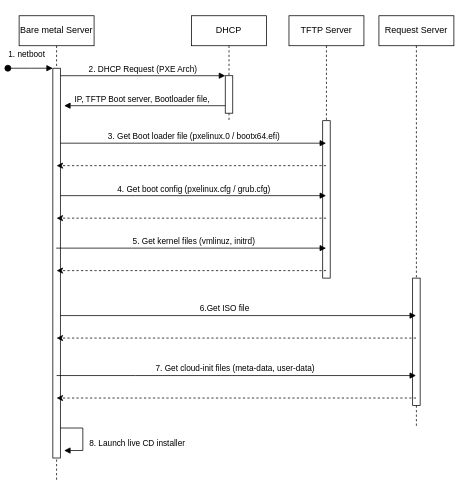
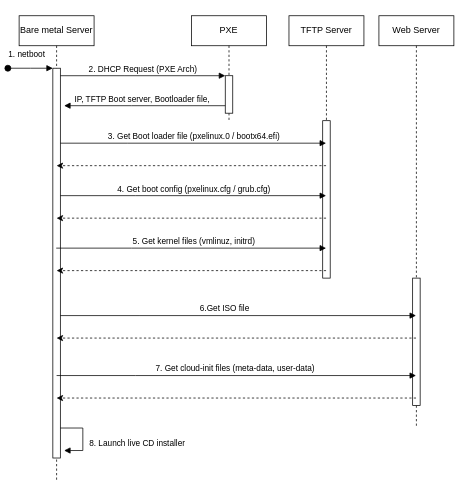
- <mxCell id="5" value="DHCP" style="shape=umlLifeline;perimeter=lifelinePerimeter;whiteSpace=wrap;html=1;container=0;dropTarget=0;collapsible=0;recursiveResize=0;outlineConnect=0;portConstraint=eastwest;newEdgeStyle={&quot;edgeStyle&quot;:&quot;elbowEdgeStyle&quot;,&quot;elbow&quot;:&quot;vertical&quot;,&quot;curved&quot;:0,&quot;rounded&quot;:0};" parent="1" vertex="1"><mxGeometry x="250" y="20" width="100" height="140" as="geometry" /></mxCell>
+ <mxCell id="5" value="PXE" style="shape=umlLifeline;perimeter=lifelinePerimeter;whiteSpace=wrap;html=1;container=0;dropTarget=0;collapsible=0;recursiveResize=0;outlineConnect=0;portConstraint=eastwest;newEdgeStyle={&quot;edgeStyle&quot;:&quot;elbowEdgeStyle&quot;,&quot;elbow&quot;:&quot;vertical&quot;,&quot;curved&quot;:0,&quot;rounded&quot;:0};" parent="1" vertex="1"><mxGeometry x="250" y="20" width="100" height="140" as="geometry" /></mxCell>
- <mxCell id="11" value="Request Server" style="shape=umlLifeline;perimeter=lifelinePerimeter;whiteSpace=wrap;html=1;container=0;dropTarget=0;collapsible=0;recursiveResize=0;outlineConnect=0;portConstraint=eastwest;newEdgeStyle={&quot;edgeStyle&quot;:&quot;elbowEdgeStyle&quot;,&quot;elbow&quot;:&quot;vertical&quot;,&quot;curved&quot;:0,&quot;rounded&quot;:0};" vertex="1" parent="1"><mxGeometry x="500" y="20" width="100" height="550" as="geometry" /></mxCell>
+ <mxCell id="11" value="Web Server" style="shape=umlLifeline;perimeter=lifelinePerimeter;whiteSpace=wrap;html=1;container=0;dropTarget=0;collapsible=0;recursiveResize=0;outlineConnect=0;portConstraint=eastwest;newEdgeStyle={&quot;edgeStyle&quot;:&quot;elbowEdgeStyle&quot;,&quot;elbow&quot;:&quot;vertical&quot;,&quot;curved&quot;:0,&quot;rounded&quot;:0};" vertex="1" parent="1"><mxGeometry x="500" y="20" width="100" height="550" as="geometry" /></mxCell>
